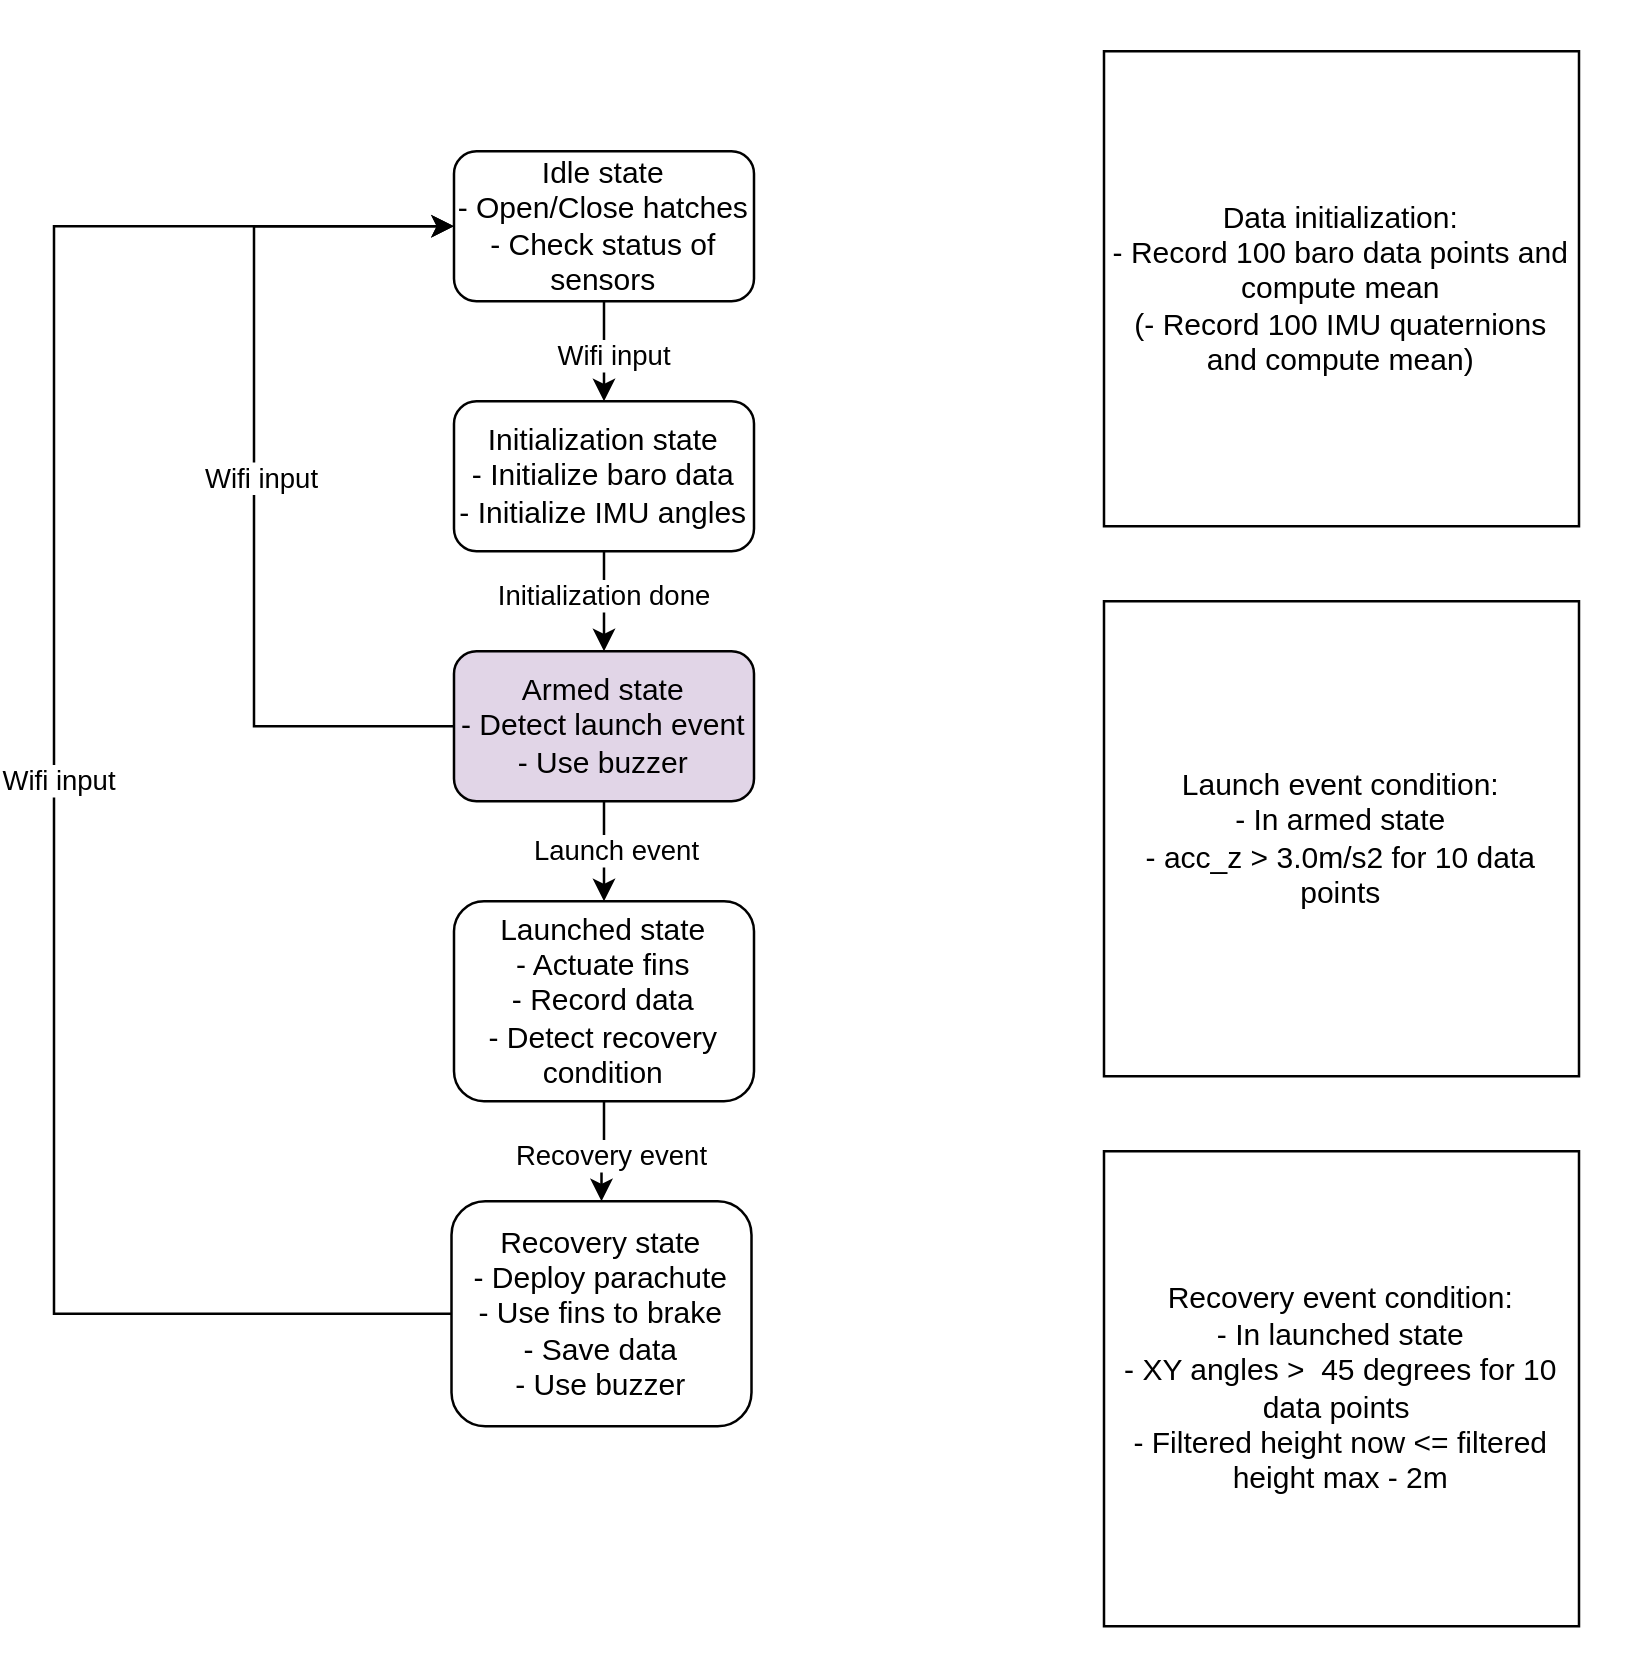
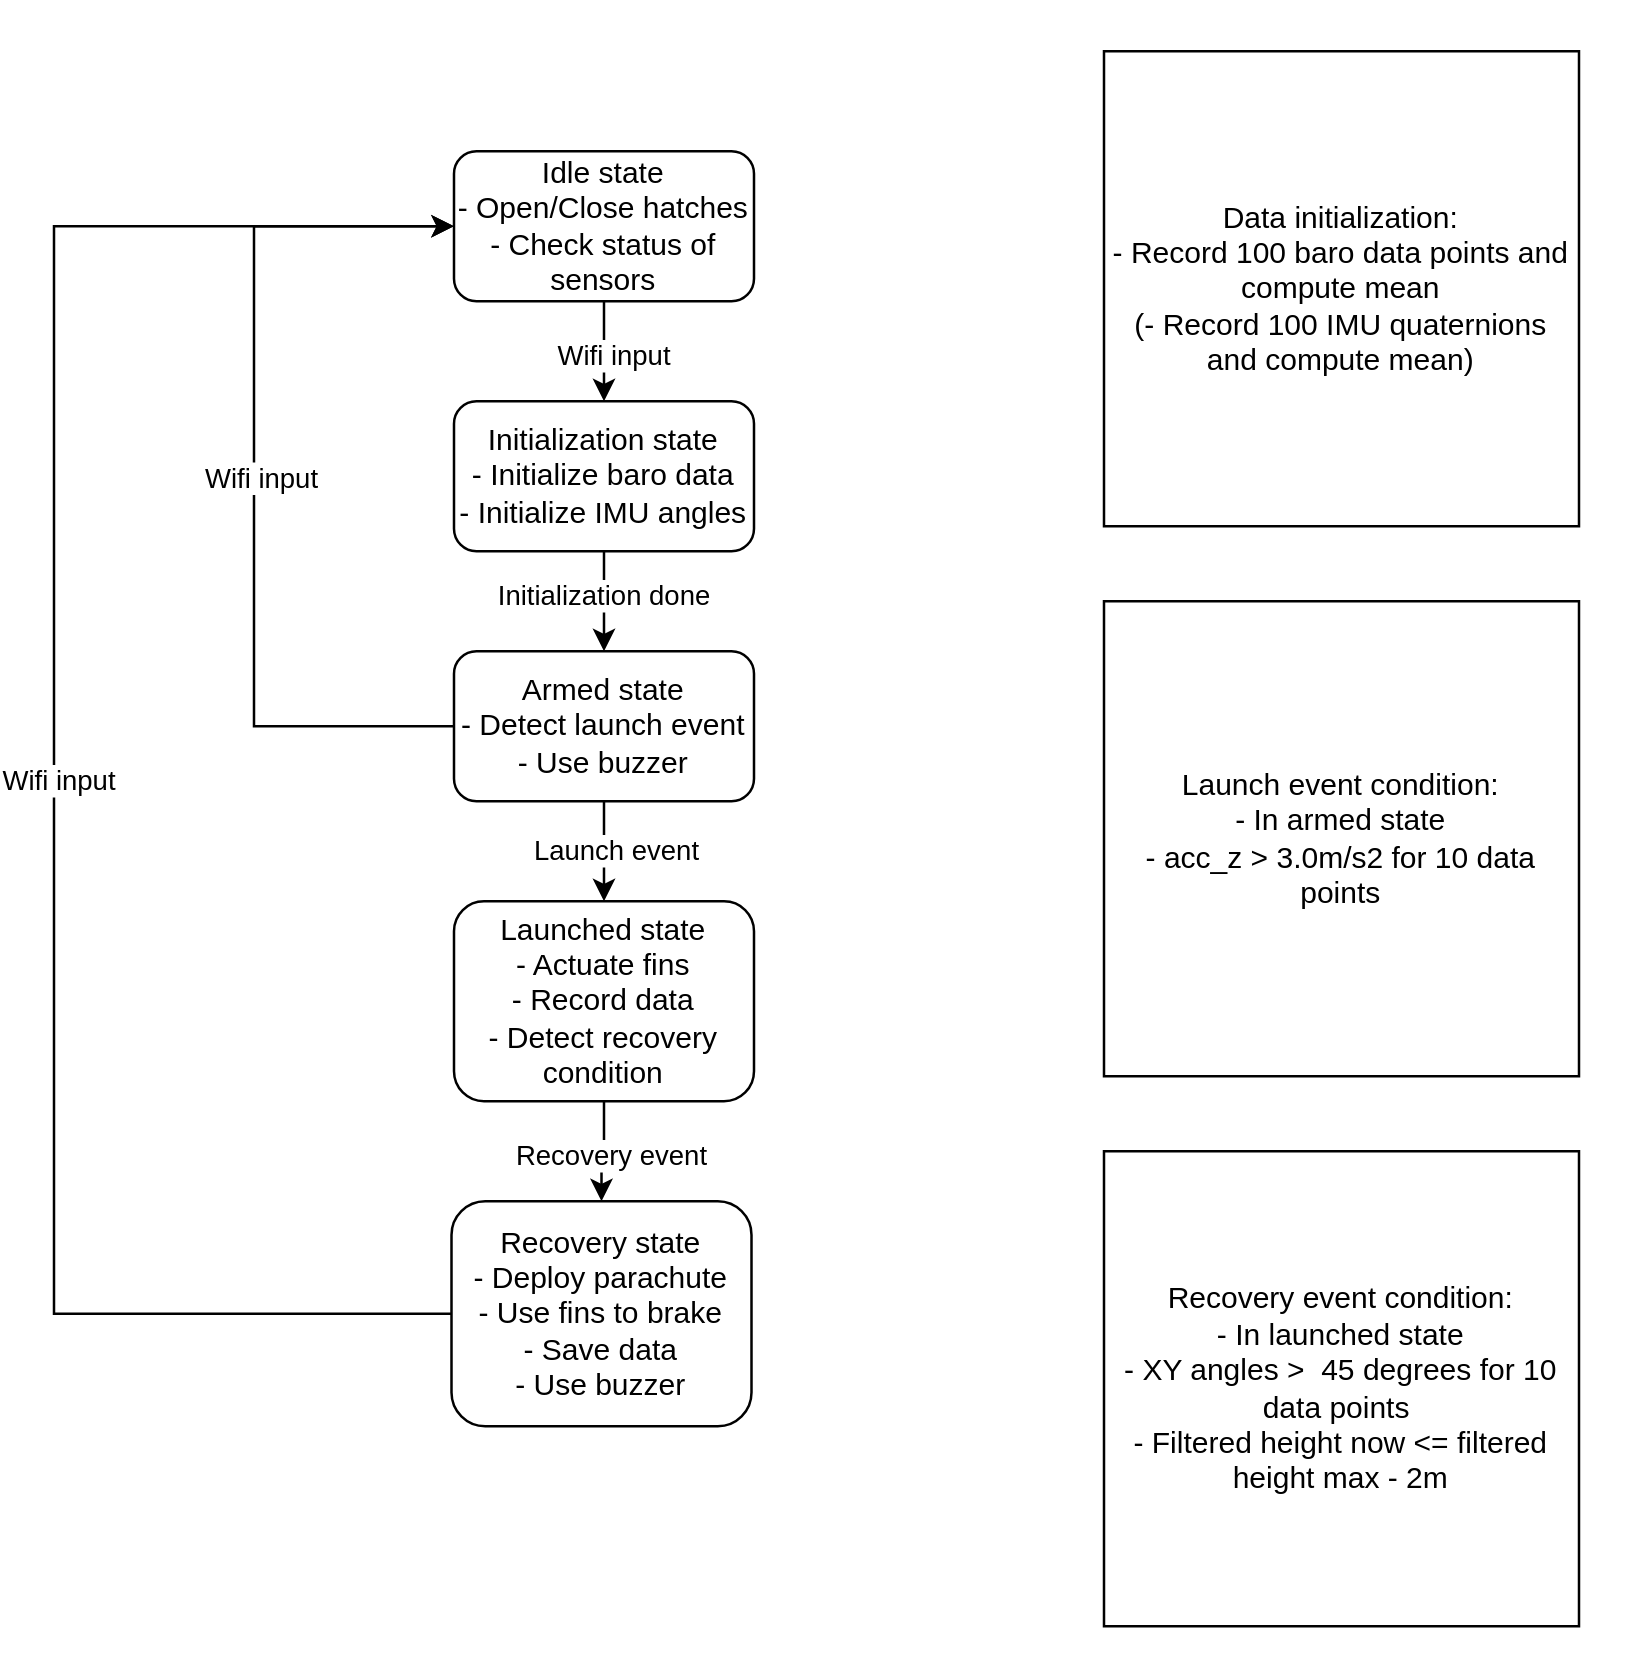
- <mxCell id="9" value="Armed state&lt;div&gt;- Detect launch event&lt;/div&gt;&lt;div&gt;- Use buzzer&lt;/div&gt;" style="rounded=1;whiteSpace=wrap;html=1;fillColor=#e1d5e7;" parent="1" vertex="1"><mxGeometry x="180" y="260" width="120" height="60" as="geometry" /></mxCell>
+ <mxCell id="9" value="Armed state&lt;div&gt;- Detect launch event&lt;/div&gt;&lt;div&gt;- Use buzzer&lt;/div&gt;" style="rounded=1;whiteSpace=wrap;html=1;" parent="1" vertex="1"><mxGeometry x="180" y="260" width="120" height="60" as="geometry" /></mxCell>
